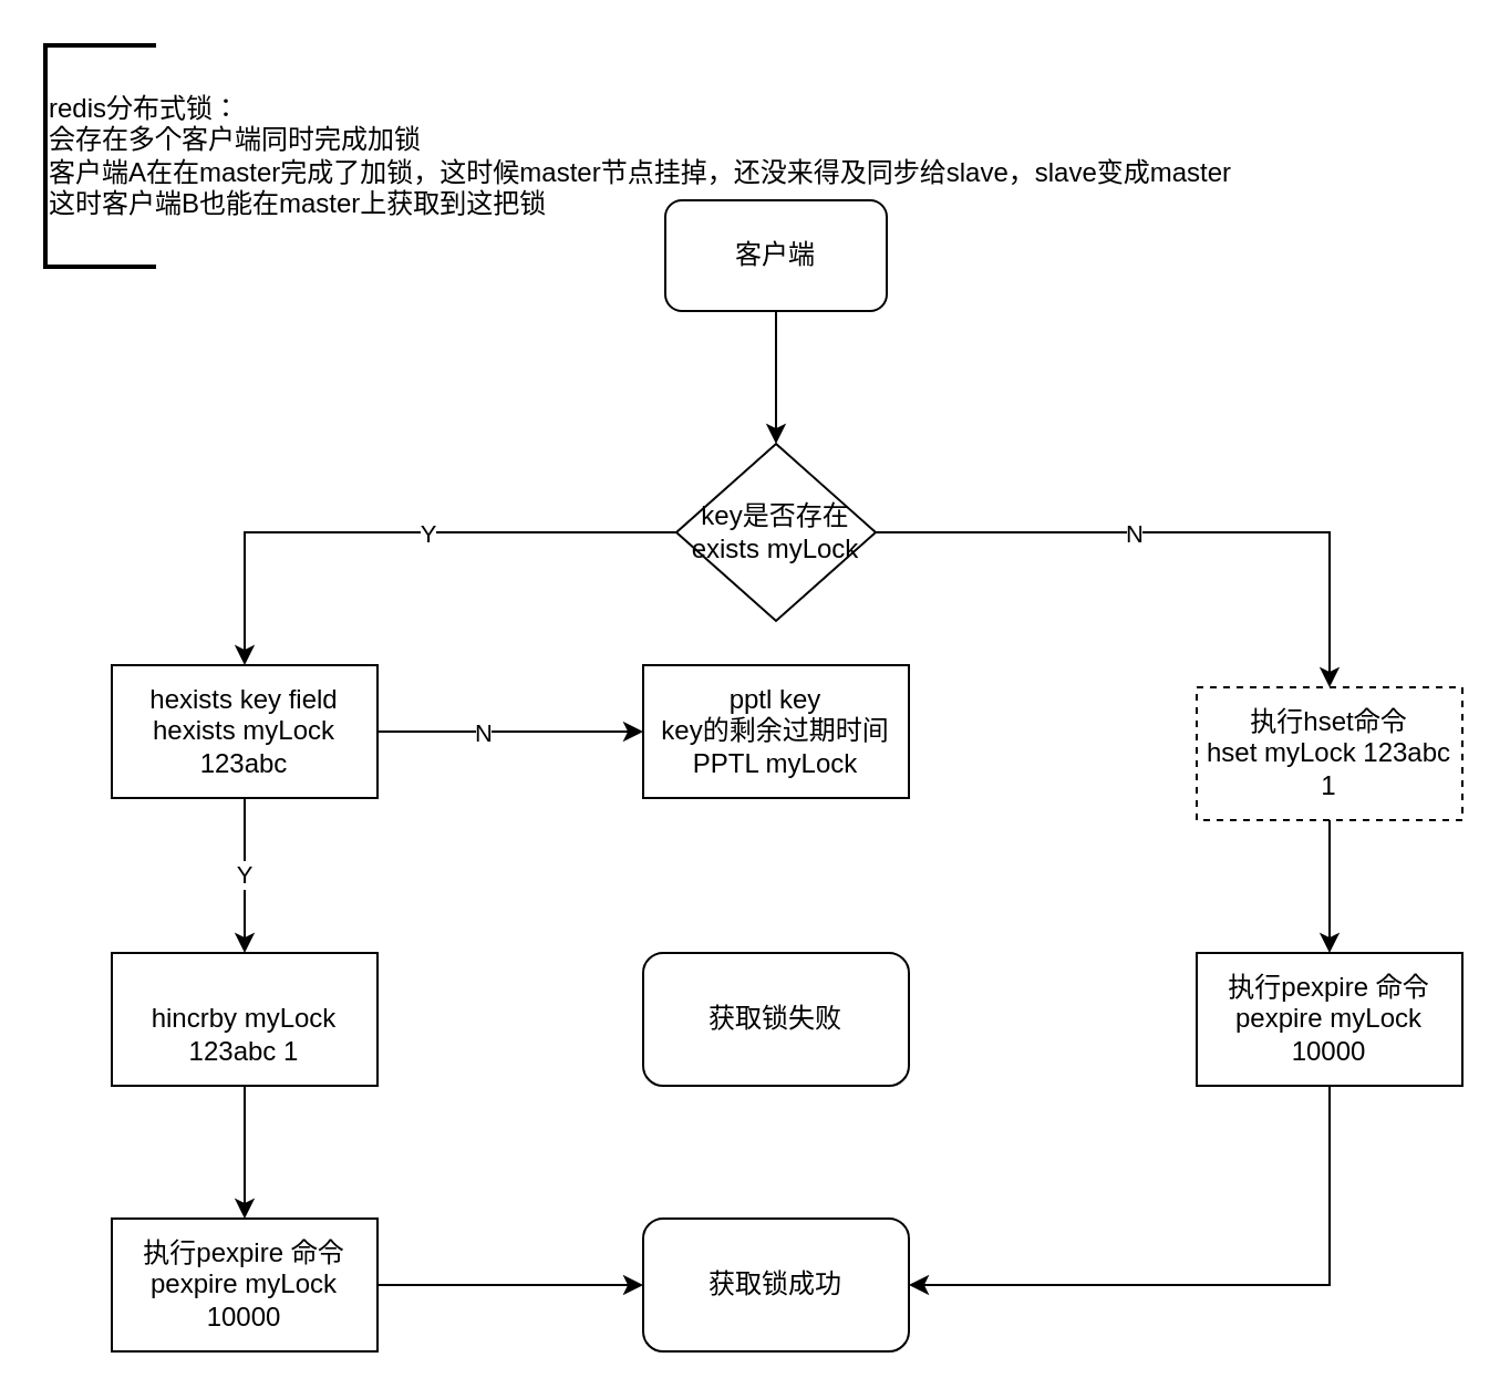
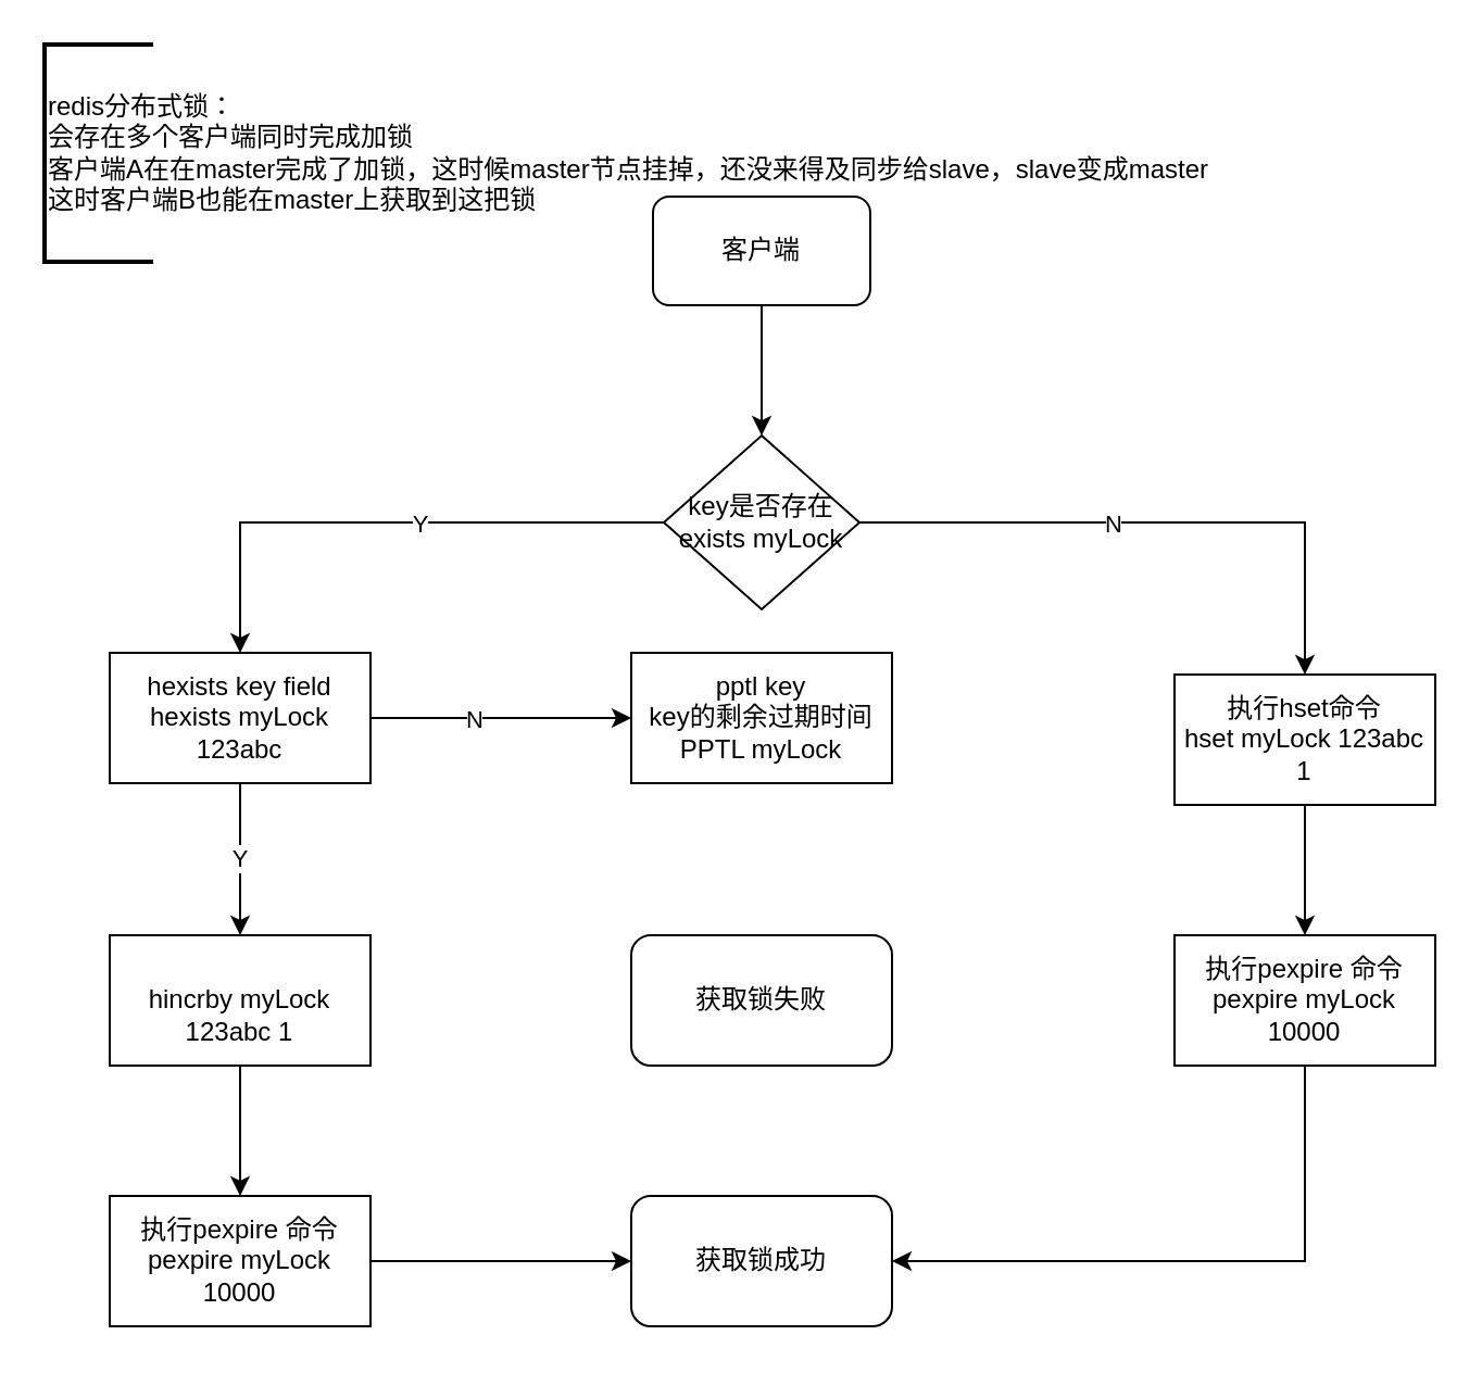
- <mxCell id="10" value="执行hset命令&lt;br&gt;hset myLock 123abc 1" style="rounded=0;whiteSpace=wrap;html=1;dashed=1;" vertex="1" parent="1"><mxGeometry x="540" y="310" width="120" height="60" as="geometry" /></mxCell>
+ <mxCell id="10" value="执行hset命令&lt;br&gt;hset myLock 123abc 1" style="rounded=0;whiteSpace=wrap;html=1;" vertex="1" parent="1"><mxGeometry x="540" y="310" width="120" height="60" as="geometry" /></mxCell>
